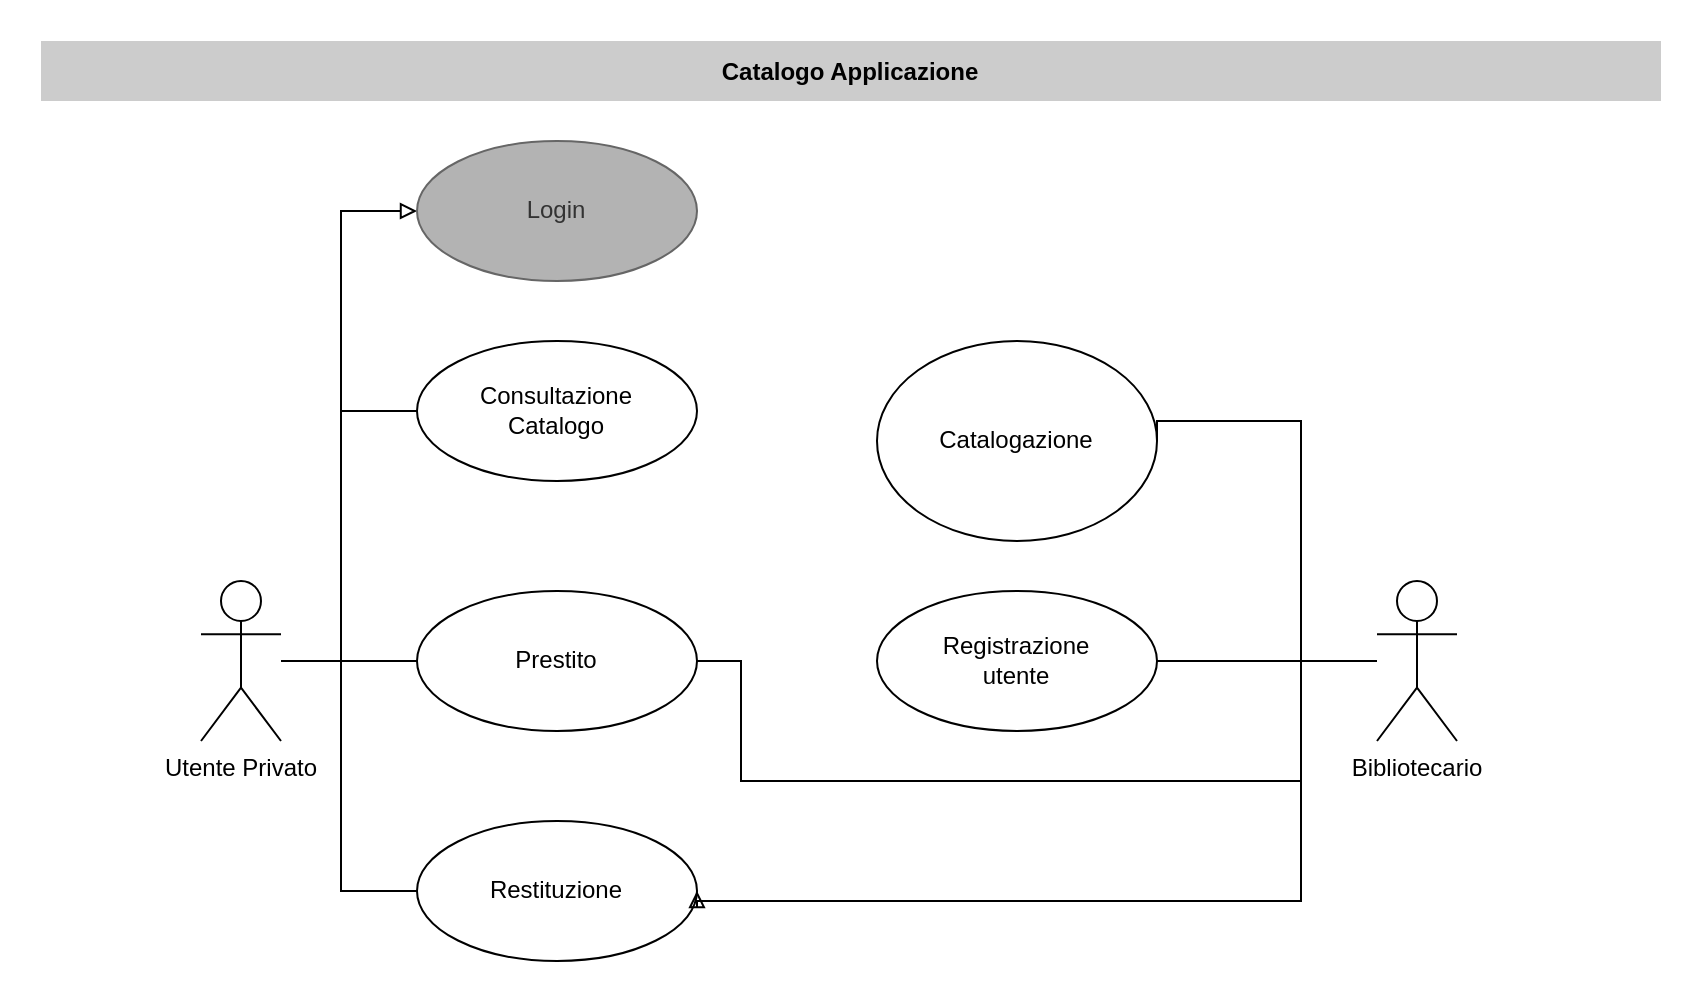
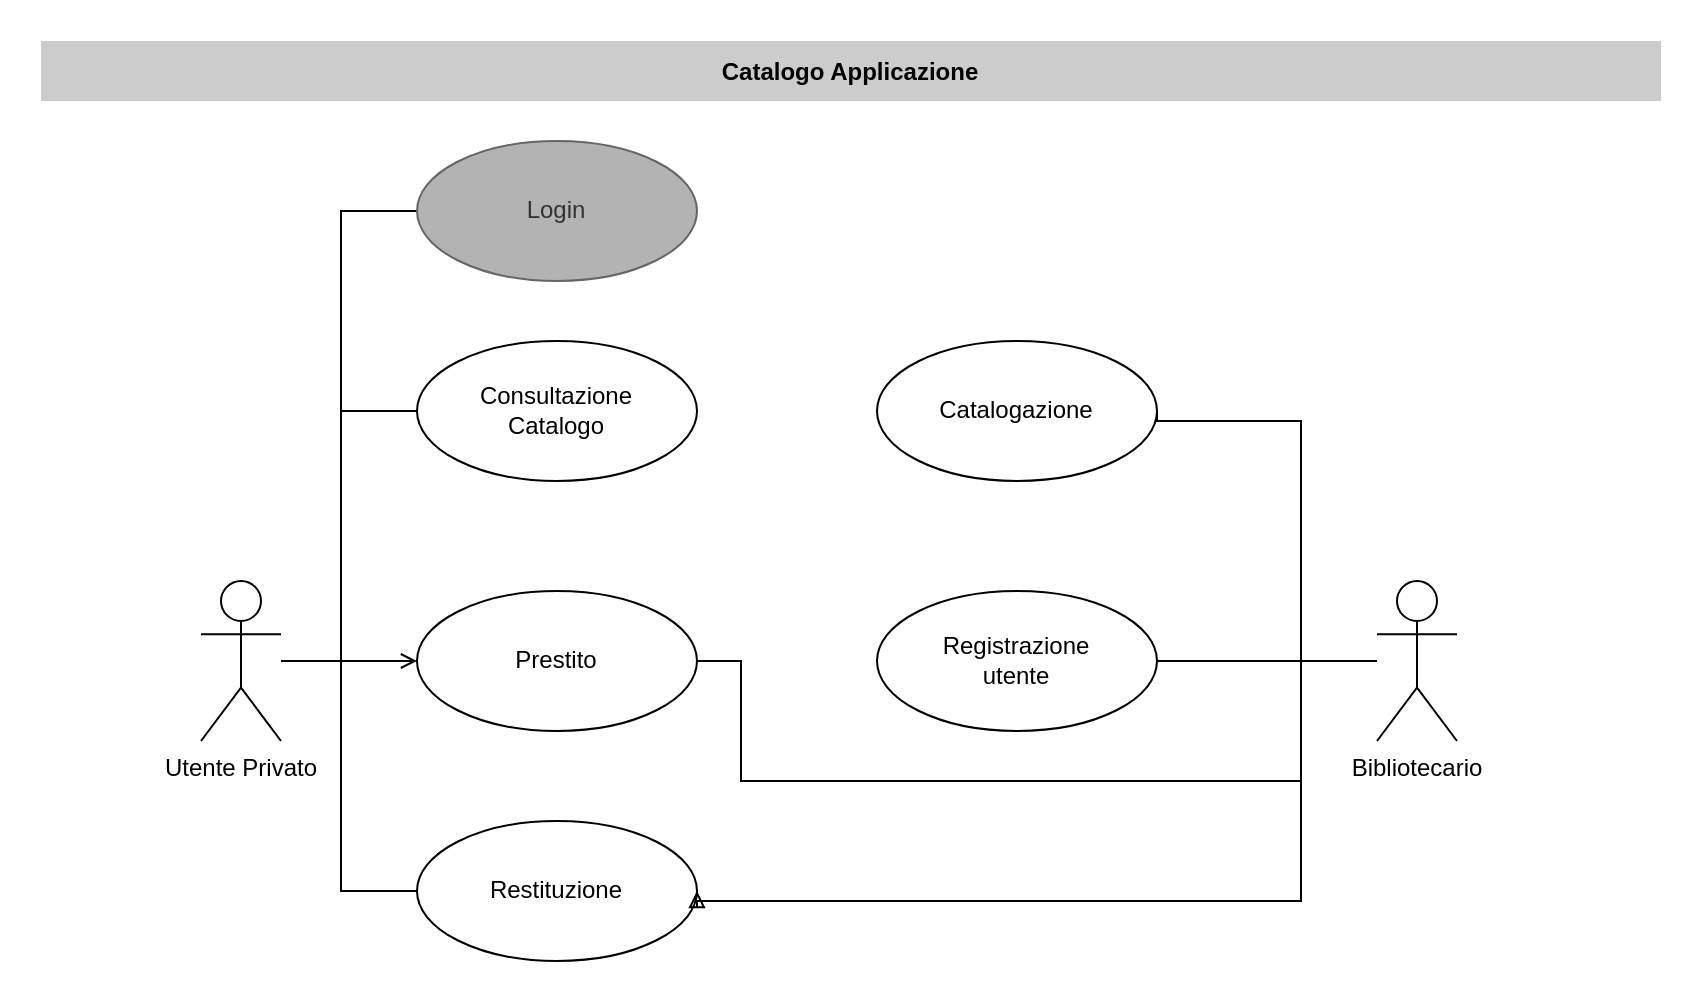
- <mxCell id="5" style="edgeStyle=orthogonalEdgeStyle;rounded=0;orthogonalLoop=1;jettySize=auto;html=1;entryX=0;entryY=0.5;entryDx=0;entryDy=0;endArrow=block;endFill=0;" parent="1" source="6" target="17" edge="1"><mxGeometry relative="1" as="geometry"><Array as="points"><mxPoint x="170" y="330" /><mxPoint x="170" y="105" /></Array></mxGeometry></mxCell>
+ <mxCell id="5" style="edgeStyle=orthogonalEdgeStyle;rounded=0;orthogonalLoop=1;jettySize=auto;html=1;entryX=0;entryY=0.5;entryDx=0;entryDy=0;endArrow=none;endFill=0;" parent="1" source="6" target="17" edge="1"><mxGeometry relative="1" as="geometry"><Array as="points"><mxPoint x="170" y="330" /><mxPoint x="170" y="105" /></Array></mxGeometry></mxCell>
- <mxCell id="15" value="Catalogazione" style="ellipse;whiteSpace=wrap;html=1;" parent="1" vertex="1"><mxGeometry x="438" y="170" width="140" height="100" as="geometry" /></mxCell>
+ <mxCell id="15" value="Catalogazione" style="ellipse;whiteSpace=wrap;html=1;" parent="1" vertex="1"><mxGeometry x="438" y="170" width="140" height="70" as="geometry" /></mxCell>
- <mxCell id="3" style="edgeStyle=orthogonalEdgeStyle;rounded=0;orthogonalLoop=1;jettySize=auto;html=1;entryX=0;entryY=0.5;entryDx=0;entryDy=0;endArrow=none;endFill=0;" parent="1" source="6" target="8" edge="1"><mxGeometry relative="1" as="geometry" /></mxCell>
+ <mxCell id="3" style="edgeStyle=orthogonalEdgeStyle;rounded=0;orthogonalLoop=1;jettySize=auto;html=1;entryX=0;entryY=0.5;entryDx=0;entryDy=0;endArrow=open;endFill=0;" parent="1" source="6" target="8" edge="1"><mxGeometry relative="1" as="geometry" /></mxCell>
